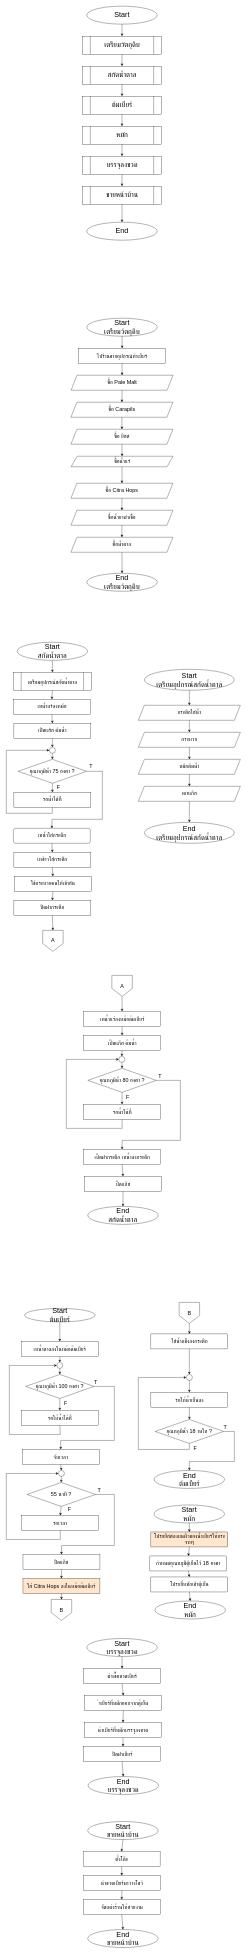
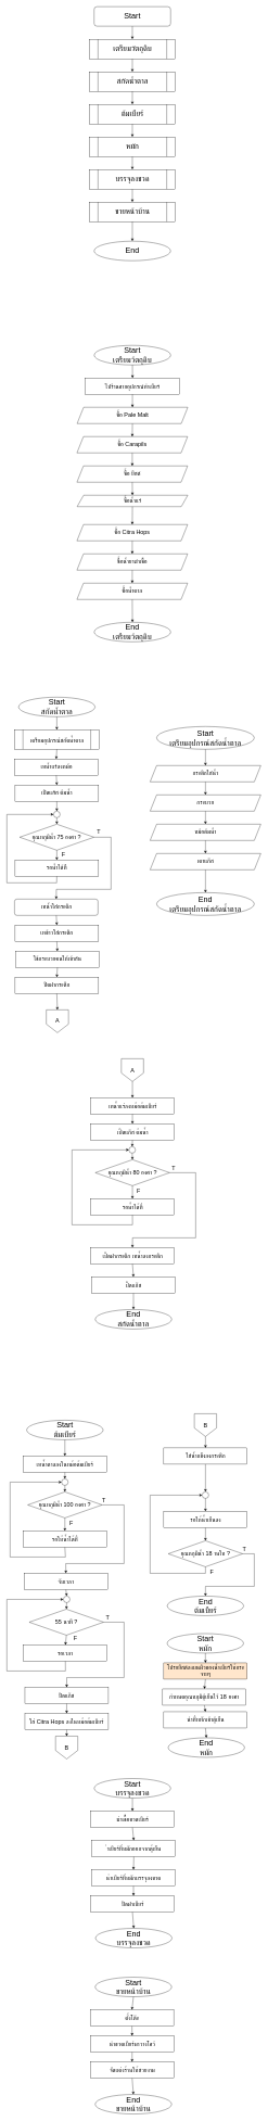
- <mxCell id="2" value="&lt;font style=&quot;font-size: 24px;&quot;&gt;Start&lt;/font&gt;" style="ellipse;whiteSpace=wrap;html=1;" vertex="1" parent="1"><mxGeometry x="288" y="20" width="235" height="60" as="geometry" /></mxCell>
+ <mxCell id="2" value="&lt;font style=&quot;font-size: 24px;&quot;&gt;Start&lt;/font&gt;" style="whiteSpace=wrap;html=1;rounded=1;" vertex="1" parent="1"><mxGeometry x="288" y="20" width="235" height="60" as="geometry" /></mxCell>
- <mxCell id="45" value="&lt;span style=&quot;font-size: 24px;&quot;&gt;Start&lt;br&gt;ต้มเบียร์&lt;br&gt;&lt;/span&gt;" style="ellipse;whiteSpace=wrap;html=1;" vertex="1" parent="1"><mxGeometry x="80.74" y="4360" width="235" height="45" as="geometry" /></mxCell>
+ <mxCell id="45" value="&lt;span style=&quot;font-size: 24px;&quot;&gt;Start&lt;br&gt;ต้มเบียร์&lt;br&gt;&lt;/span&gt;" style="ellipse;whiteSpace=wrap;html=1;" vertex="1" parent="1"><mxGeometry x="80.74" y="4360" width="235" height="60" as="geometry" /></mxCell>
- <mxCell id="68" value="โปรยยี่หทักเข้าตู้เย็น" style="rounded=0;whiteSpace=wrap;html=1;fontSize=18;" vertex="1" parent="1"><mxGeometry x="501.75" y="5255" width="256.5" height="50" as="geometry" /></mxCell>
+ <mxCell id="68" value="นำที่หทักเข้าตู้เย็น" style="rounded=0;whiteSpace=wrap;html=1;fontSize=18;" vertex="1" parent="1"><mxGeometry x="501.75" y="5255" width="256.5" height="50" as="geometry" /></mxCell>
- <mxCell id="57" value="ใส่ Citra Hops ลงในหม้อต้มเบียร์" style="rounded=0;whiteSpace=wrap;html=1;fontSize=18;fillColor=#ffe6cc;" vertex="1" parent="1"><mxGeometry x="75.48" y="5260" width="256.5" height="50" as="geometry" /></mxCell>
+ <mxCell id="57" value="ใส่ Citra Hops ลงในหม้อต้มเบียร์" style="rounded=0;whiteSpace=wrap;html=1;fontSize=18;" vertex="1" parent="1"><mxGeometry x="75.48" y="5260" width="256.5" height="50" as="geometry" /></mxCell>
